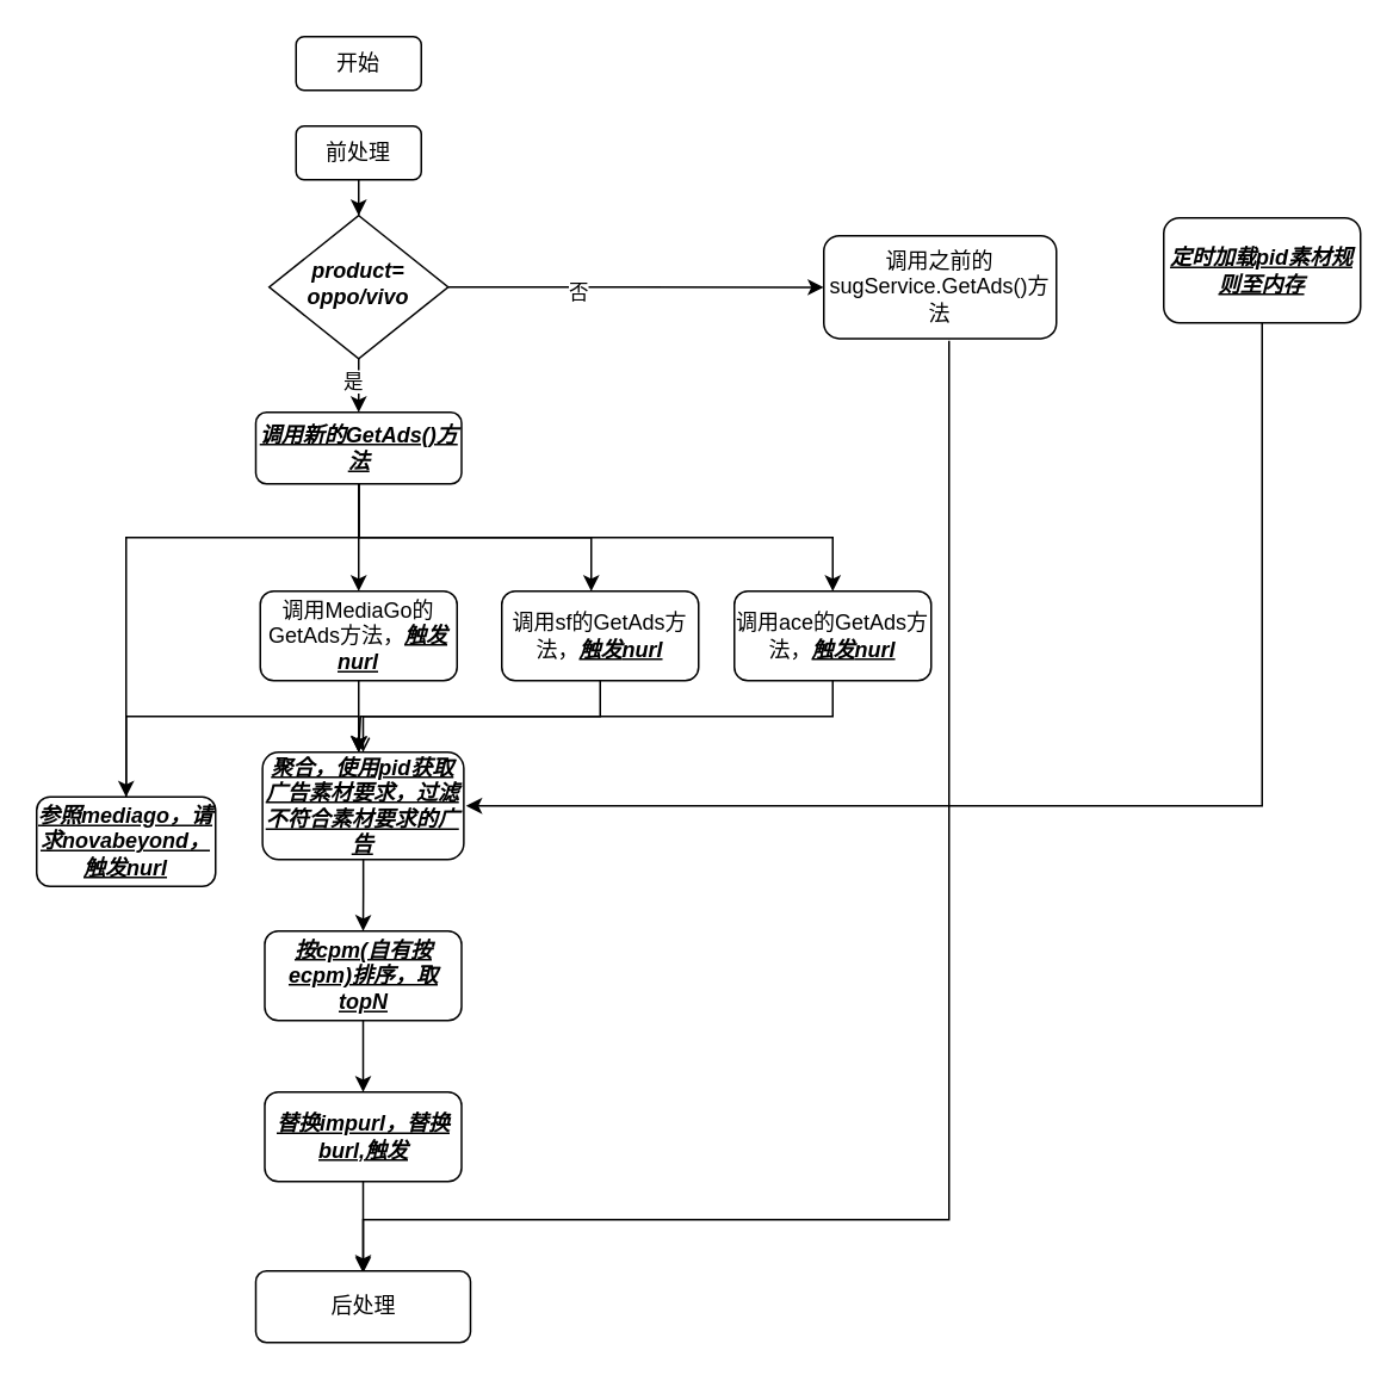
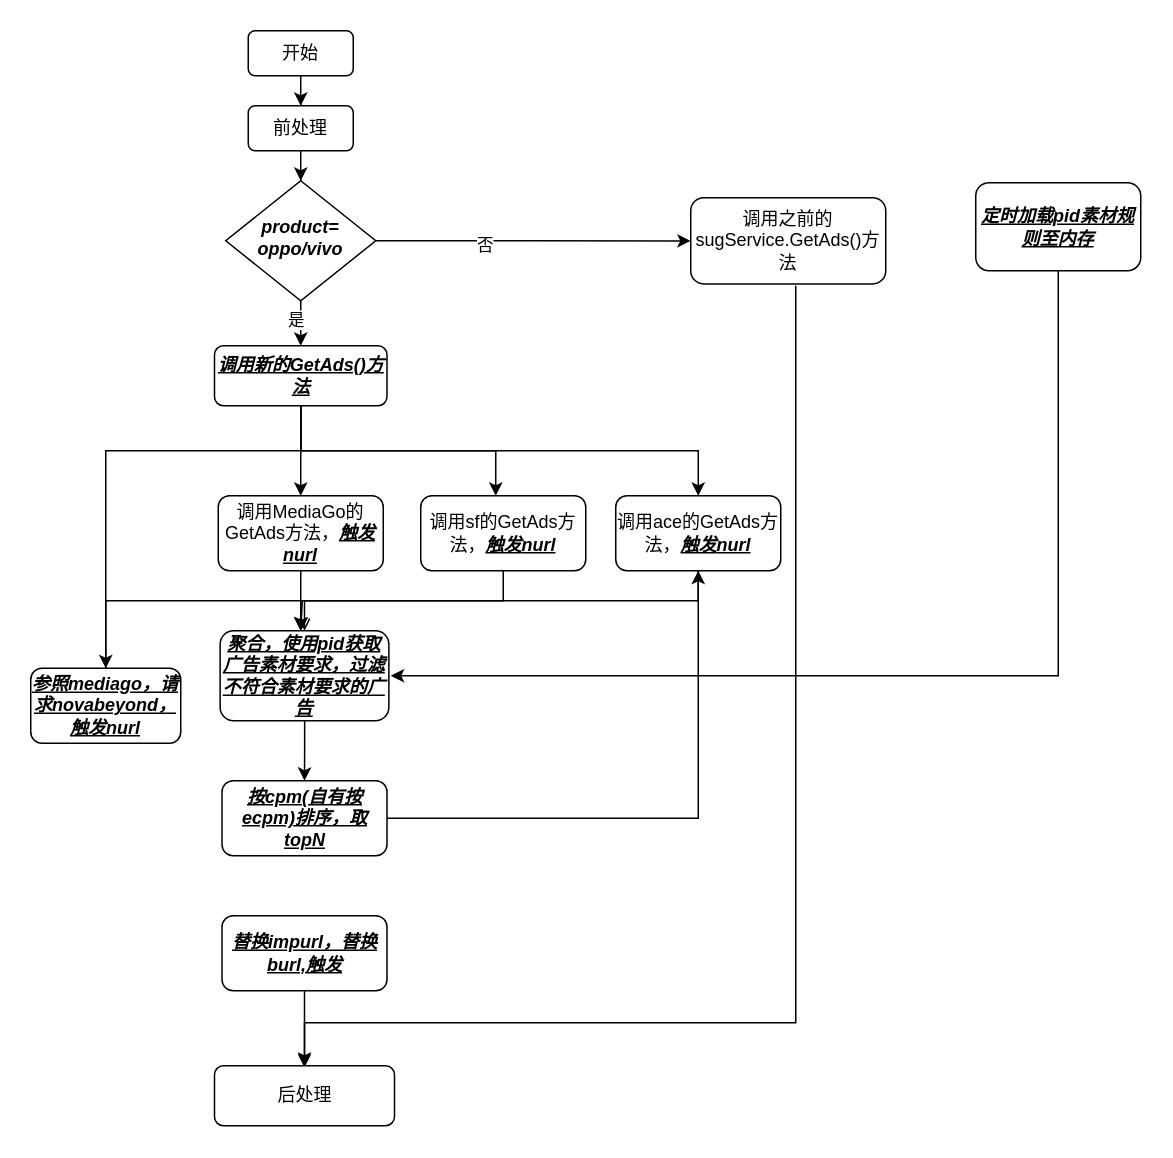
+ <mxCell id="2" value="" style="edgeStyle=orthogonalEdgeStyle;rounded=0;orthogonalLoop=1;jettySize=auto;html=1;" parent="1" source="3" target="14" edge="1"><mxGeometry relative="1" as="geometry" /></mxCell>
- <mxCell id="30" style="edgeStyle=orthogonalEdgeStyle;rounded=0;orthogonalLoop=1;jettySize=auto;html=1;entryX=0.5;entryY=0;entryDx=0;entryDy=0;" parent="1" source="31" target="33" edge="1"><mxGeometry relative="1" as="geometry"><mxPoint x="202.5" y="580" as="targetPoint" /></mxGeometry></mxCell>
+ <mxCell id="30" style="edgeStyle=orthogonalEdgeStyle;rounded=0;orthogonalLoop=1;jettySize=auto;html=1;" parent="1" source="31" target="35" edge="1"><mxGeometry relative="1" as="geometry"><mxPoint x="202.5" y="580" as="targetPoint" /></mxGeometry></mxCell>
